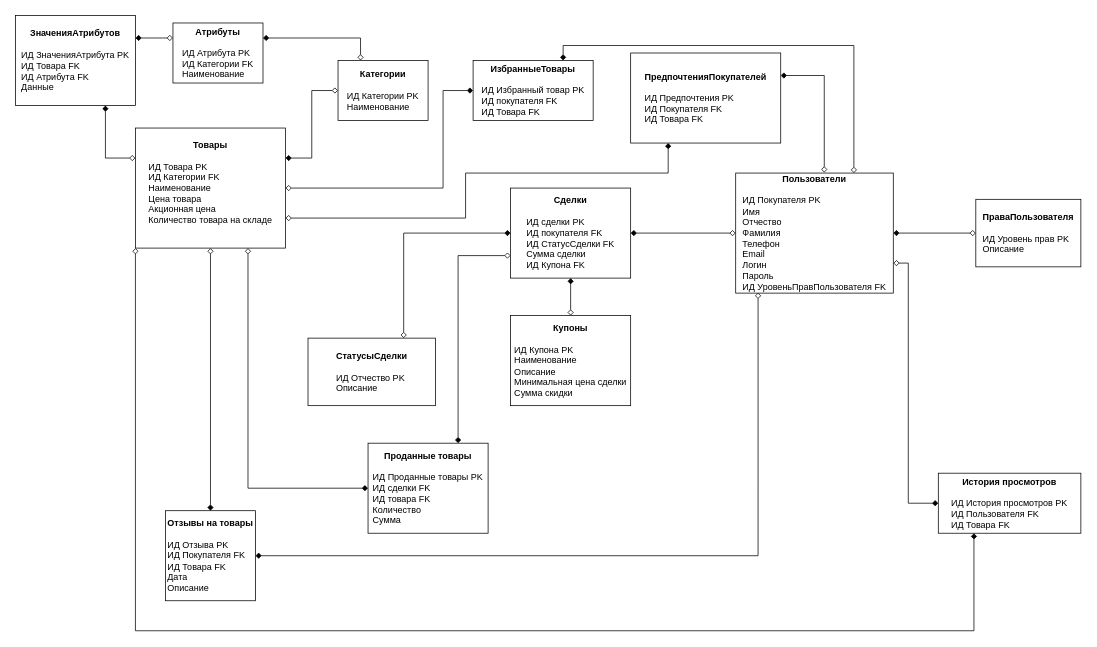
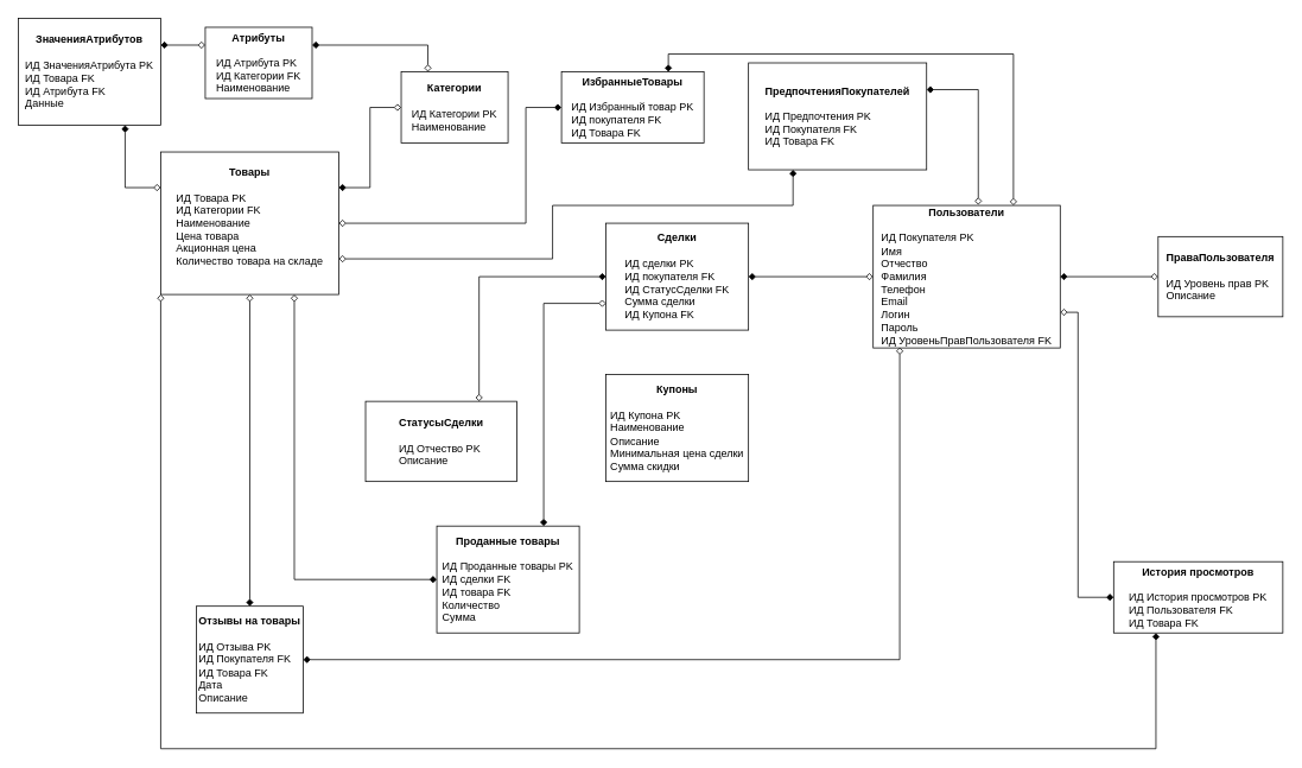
- <mxCell id="26" style="edgeStyle=orthogonalEdgeStyle;rounded=0;orthogonalLoop=1;jettySize=auto;html=1;exitX=0.5;exitY=0;exitDx=0;exitDy=0;entryX=0.5;entryY=1;entryDx=0;entryDy=0;startArrow=diamond;startFill=0;endArrow=diamond;endFill=1;" parent="1" source="27" target="22" edge="1"><mxGeometry relative="1" as="geometry" /></mxCell>
